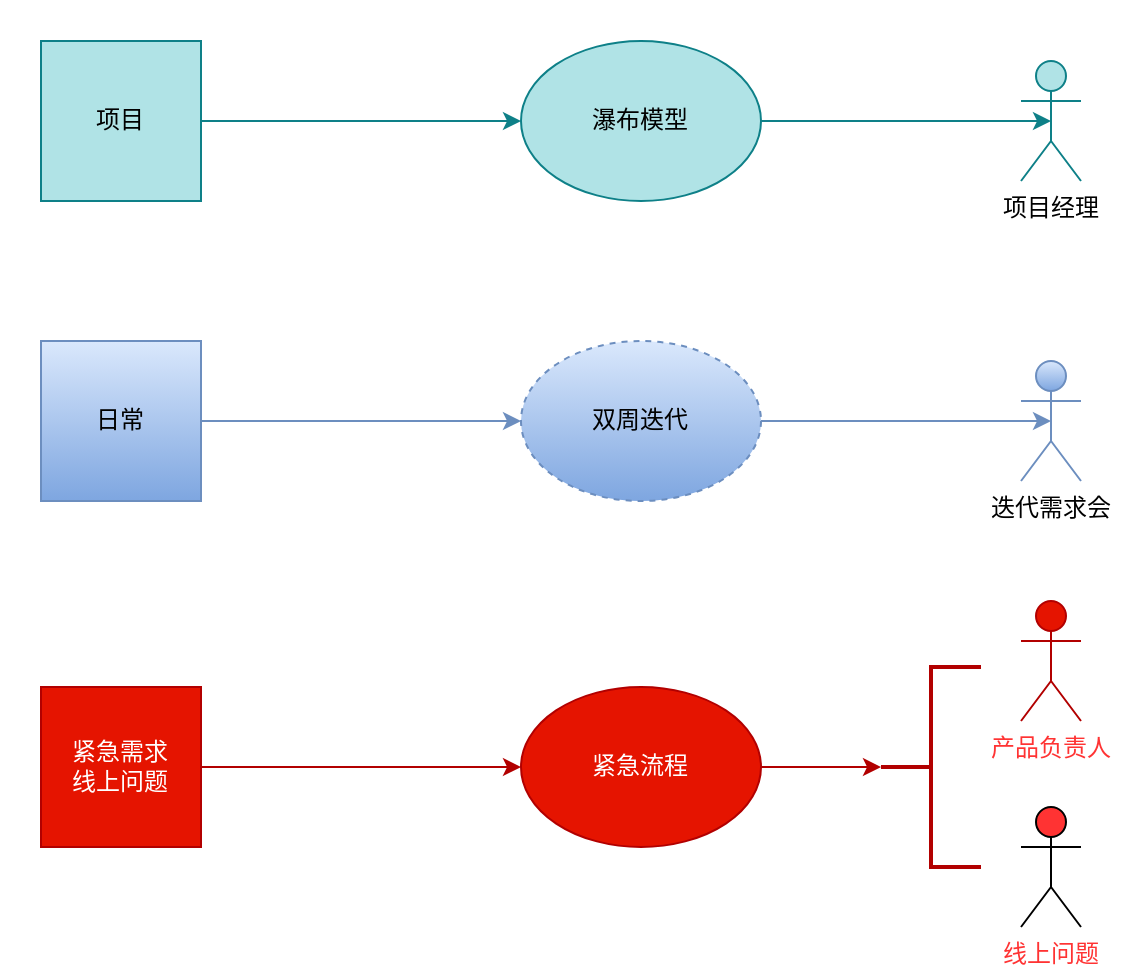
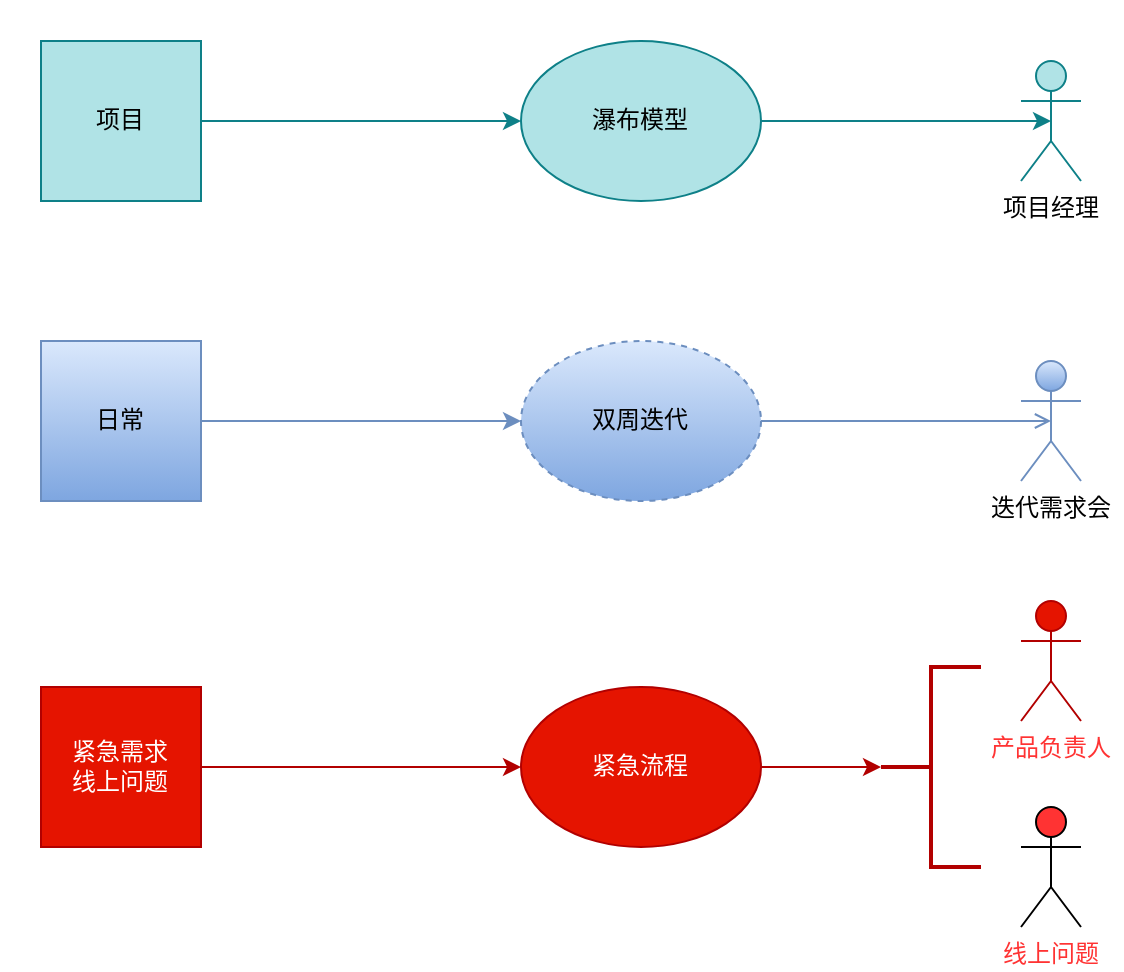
- <mxCell id="8" value="" style="edgeStyle=orthogonalEdgeStyle;rounded=0;orthogonalLoop=1;jettySize=auto;html=1;entryX=0.5;entryY=0.5;entryDx=0;entryDy=0;entryPerimeter=0;gradientColor=#7ea6e0;fillColor=#dae8fc;strokeColor=#6c8ebf;" edge="1" parent="1" source="9" target="15"><mxGeometry relative="1" as="geometry" /></mxCell>
+ <mxCell id="8" value="" style="edgeStyle=orthogonalEdgeStyle;rounded=0;orthogonalLoop=1;jettySize=auto;html=1;entryX=0.5;entryY=0.5;entryDx=0;entryDy=0;entryPerimeter=0;gradientColor=#7ea6e0;fillColor=#dae8fc;strokeColor=#6c8ebf;endArrow=open;" edge="1" parent="1" source="9" target="15"><mxGeometry relative="1" as="geometry" /></mxCell>
